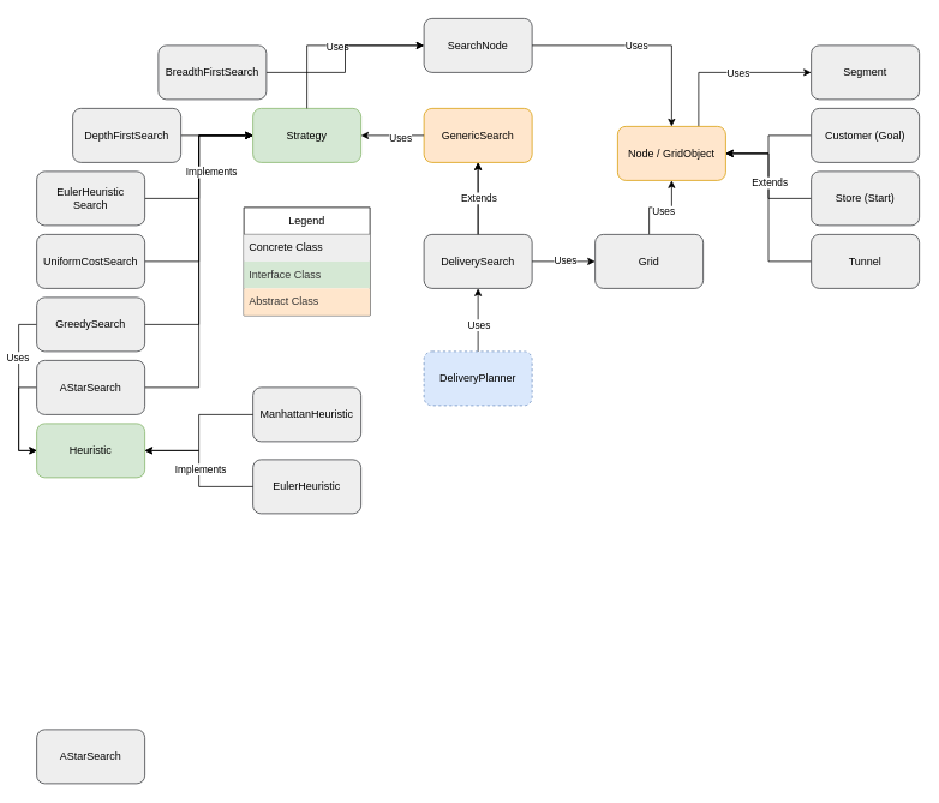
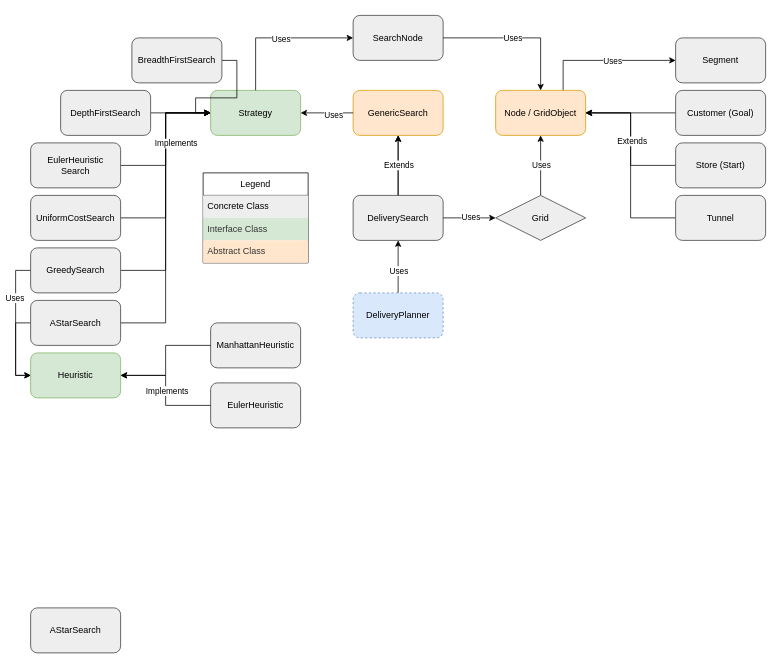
- <mxCell id="20" style="edgeStyle=orthogonalEdgeStyle;rounded=0;orthogonalLoop=1;jettySize=auto;html=1;exitX=1;exitY=0.5;exitDx=0;exitDy=0;" parent="1" source="21" target="51" edge="1"><mxGeometry relative="1" as="geometry" /></mxCell>
+ <mxCell id="20" style="edgeStyle=orthogonalEdgeStyle;rounded=0;orthogonalLoop=1;jettySize=auto;html=1;exitX=1;exitY=0.5;exitDx=0;exitDy=0;entryX=0;entryY=0.5;entryDx=0;entryDy=0;" parent="1" source="21" target="9" edge="1"><mxGeometry relative="1" as="geometry" /></mxCell>
- <mxCell id="14" value="Node / GridObject" style="rounded=1;whiteSpace=wrap;html=1;fillColor=#ffe6cc;strokeColor=#d79b00;" parent="1" vertex="1"><mxGeometry x="685" y="140" width="120" height="60" as="geometry" /></mxCell>
+ <mxCell id="14" value="Node / GridObject" style="rounded=1;whiteSpace=wrap;html=1;fillColor=#ffe6cc;strokeColor=#d79b00;" parent="1" vertex="1"><mxGeometry x="660" y="120" width="120" height="60" as="geometry" /></mxCell>
- <mxCell id="19" value="Grid" style="rounded=1;whiteSpace=wrap;html=1;fillColor=#eeeeee;strokeColor=#36393d;" parent="1" vertex="1"><mxGeometry x="660" y="260" width="120" height="60" as="geometry" /></mxCell>
+ <mxCell id="19" value="Grid" style="rhombus;whiteSpace=wrap;html=1;fillColor=#eeeeee;strokeColor=#36393d;" parent="1" vertex="1"><mxGeometry x="660" y="260" width="120" height="60" as="geometry" /></mxCell>
